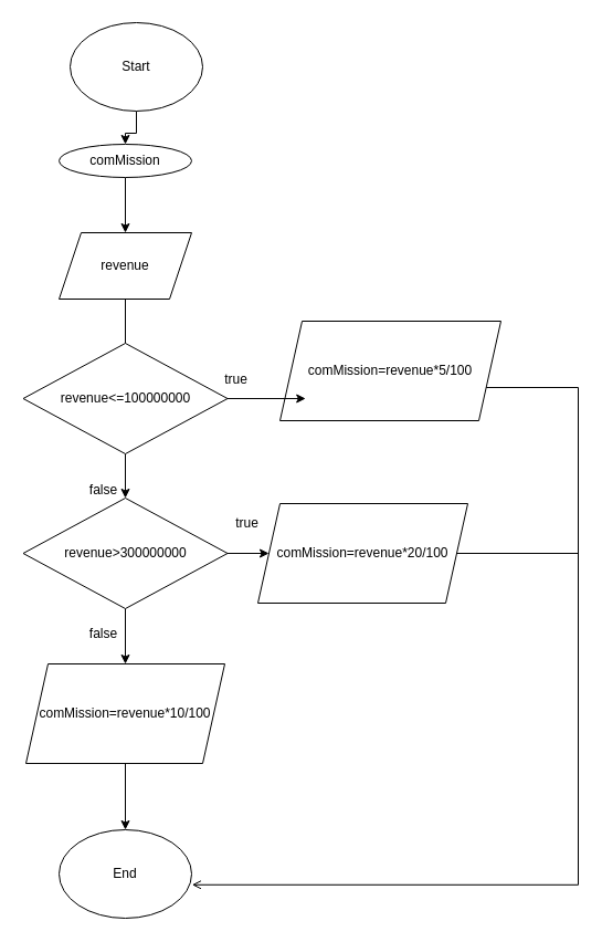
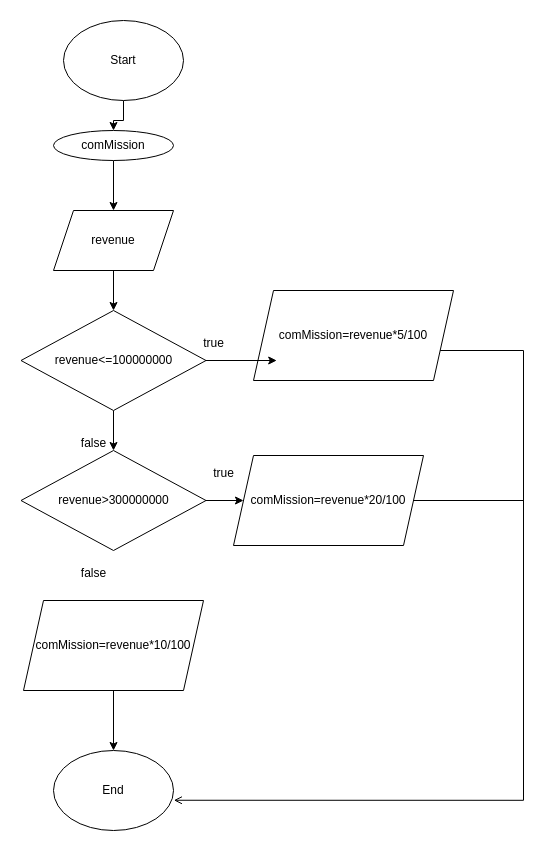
- <mxCell id="4" style="edgeStyle=orthogonalEdgeStyle;rounded=0;orthogonalLoop=1;jettySize=auto;html=1;endArrow=none;" parent="1" source="5" target="7" edge="1"><mxGeometry relative="1" as="geometry" /></mxCell>
+ <mxCell id="4" style="edgeStyle=orthogonalEdgeStyle;rounded=0;orthogonalLoop=1;jettySize=auto;html=1;" parent="1" source="5" target="7" edge="1"><mxGeometry relative="1" as="geometry" /></mxCell>
- <mxCell id="8" style="edgeStyle=orthogonalEdgeStyle;rounded=0;orthogonalLoop=1;jettySize=auto;html=1;" parent="1" source="10" target="17" edge="1"><mxGeometry relative="1" as="geometry" /></mxCell>
